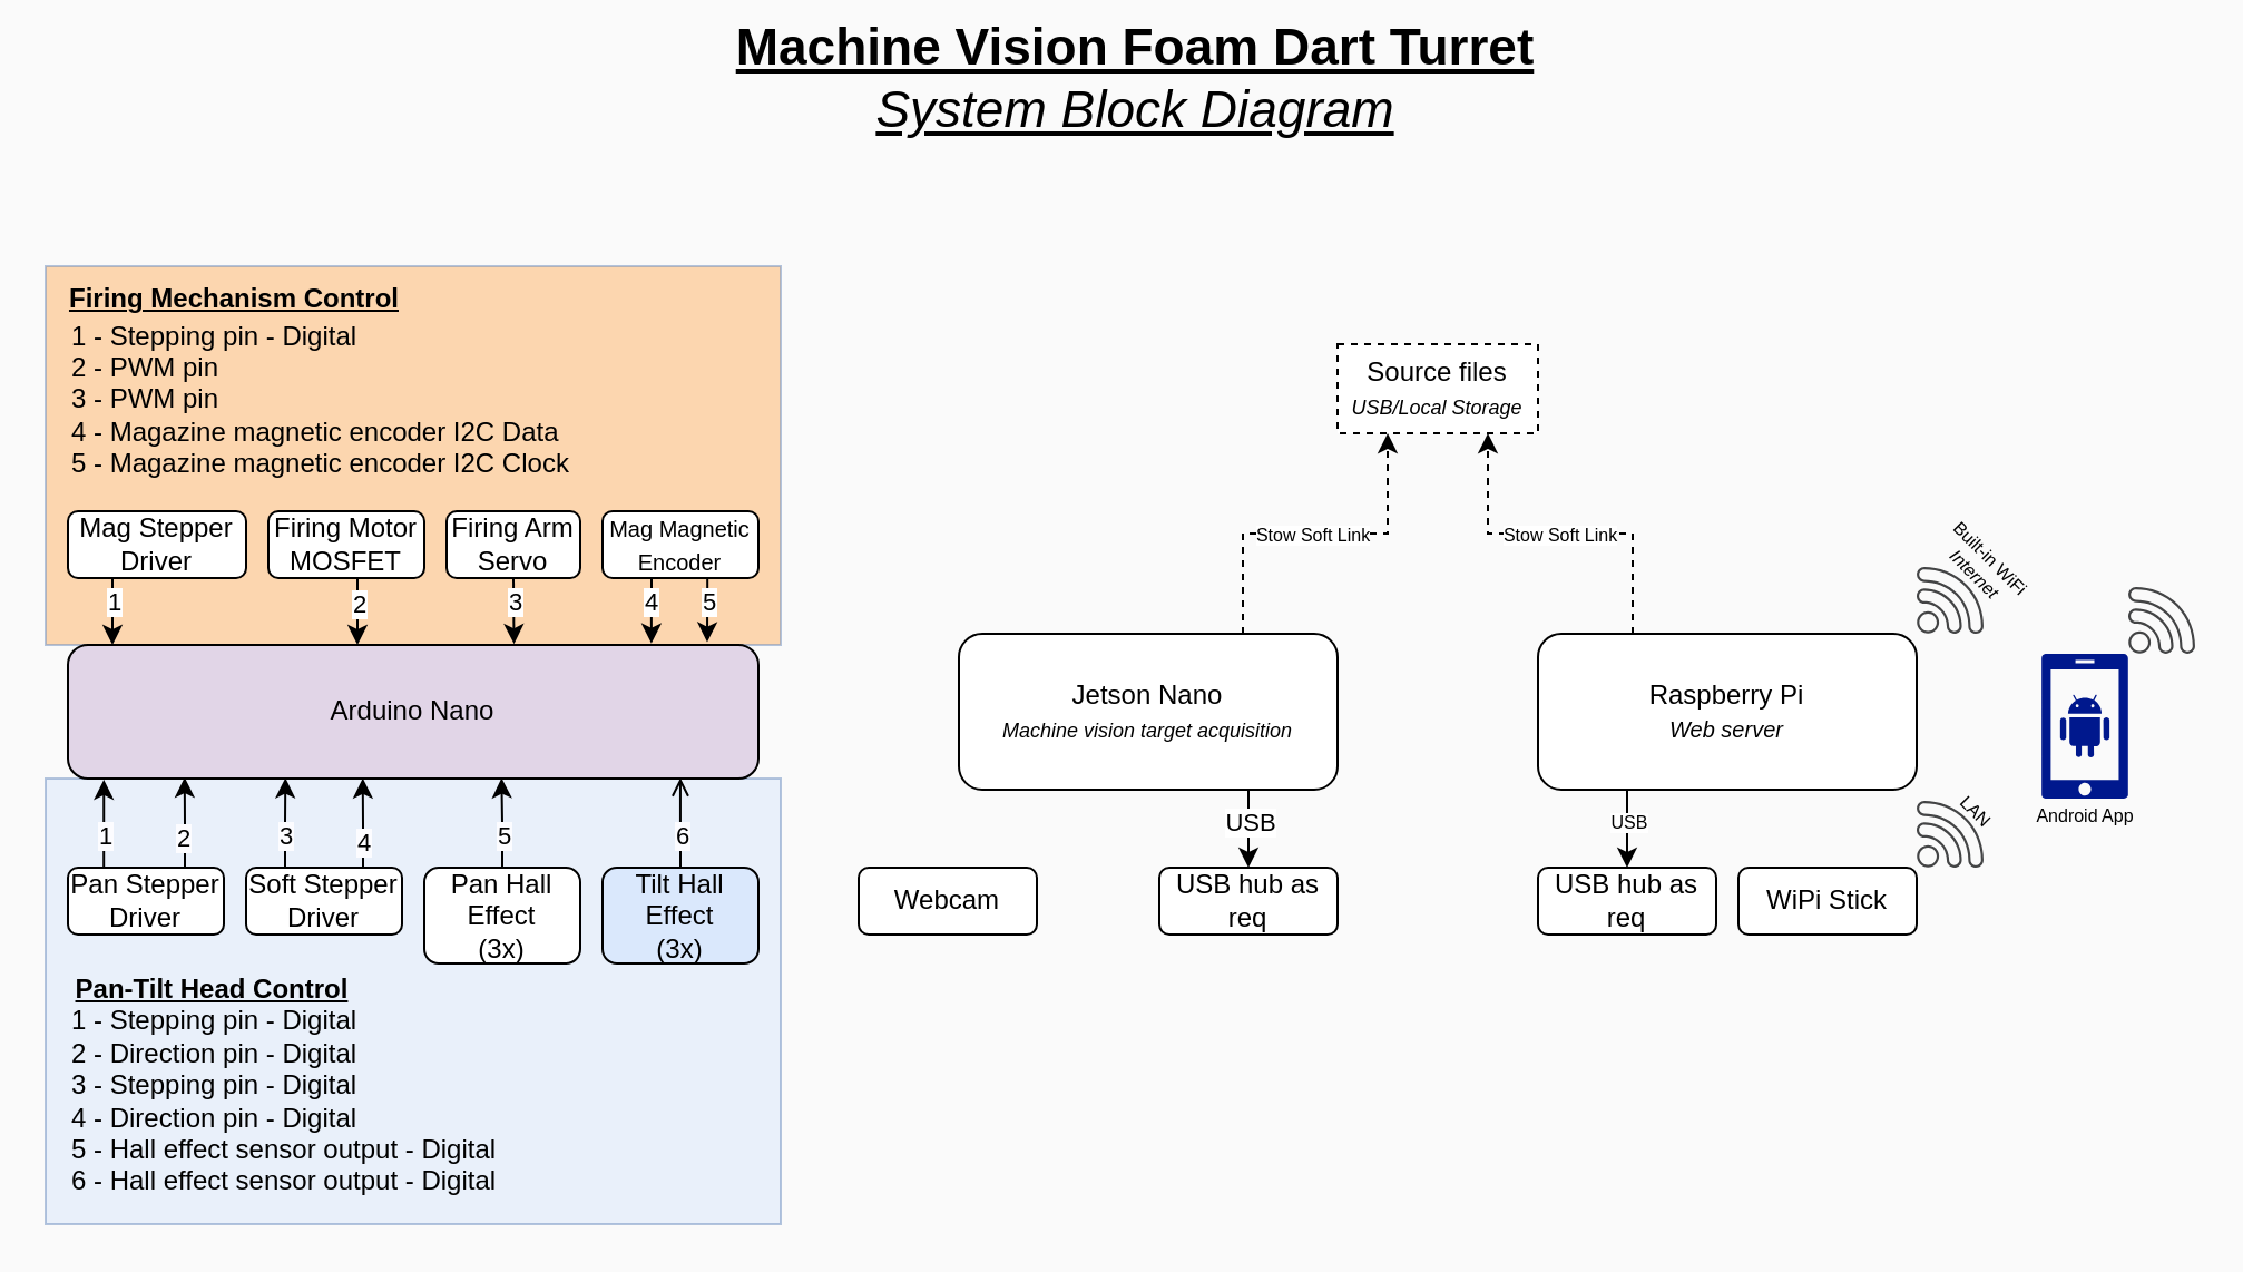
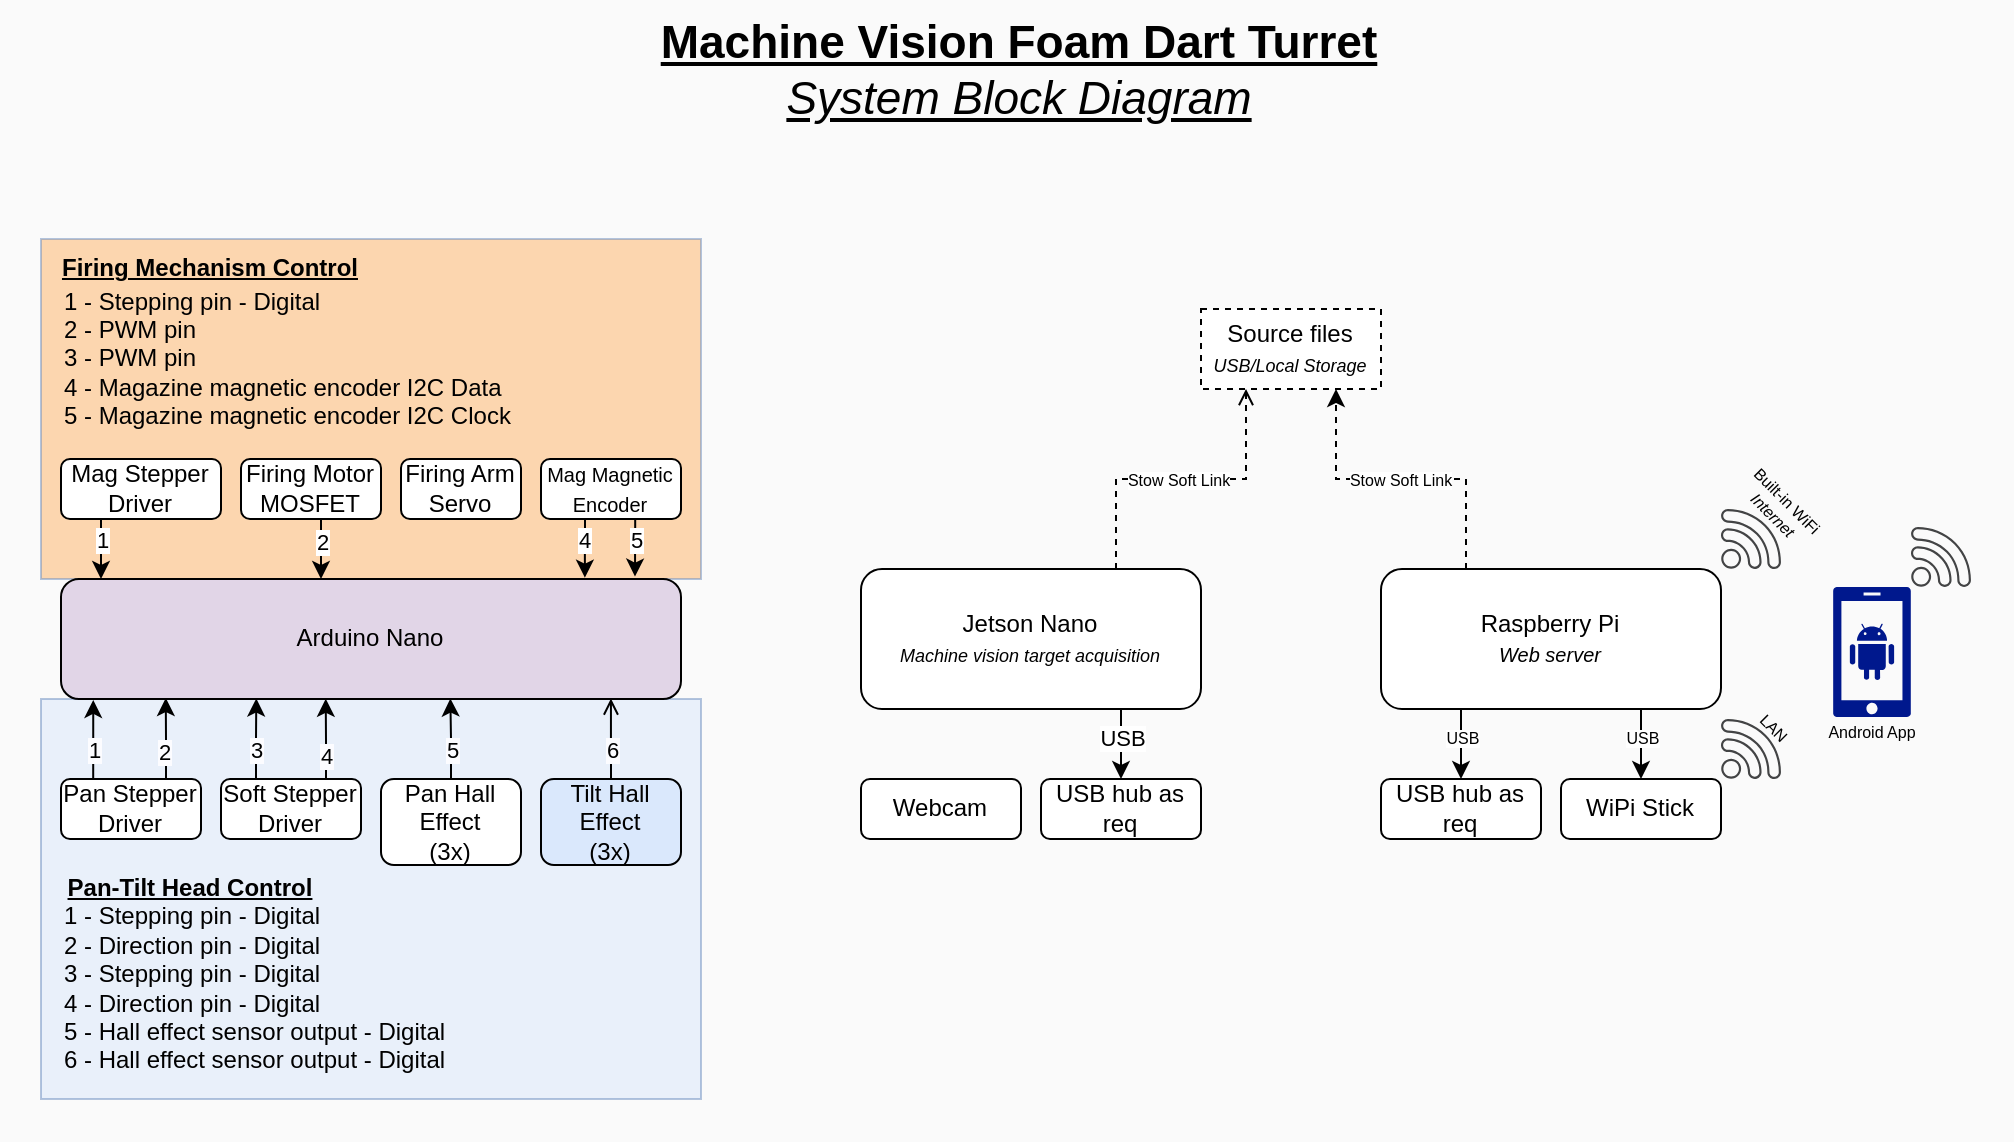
- <mxCell id="6" style="edgeStyle=orthogonalEdgeStyle;rounded=0;orthogonalLoop=1;jettySize=auto;html=1;exitX=0.75;exitY=0;exitDx=0;exitDy=0;entryX=0.25;entryY=1;entryDx=0;entryDy=0;fontSize=8;startArrow=none;startFill=0;dashed=1;" parent="1" source="8" target="62" edge="1"><mxGeometry relative="1" as="geometry" /></mxCell>
+ <mxCell id="6" style="edgeStyle=orthogonalEdgeStyle;rounded=0;orthogonalLoop=1;jettySize=auto;html=1;exitX=0.75;exitY=0;exitDx=0;exitDy=0;entryX=0.25;entryY=1;entryDx=0;entryDy=0;fontSize=8;startArrow=none;startFill=0;dashed=1;endArrow=open;" parent="1" source="8" target="62" edge="1"><mxGeometry relative="1" as="geometry" /></mxCell>
- <mxCell id="36" style="edgeStyle=orthogonalEdgeStyle;rounded=0;orthogonalLoop=1;jettySize=auto;html=1;exitX=0.5;exitY=1;exitDx=0;exitDy=0;entryX=0.646;entryY=-0.007;entryDx=0;entryDy=0;entryPerimeter=0;" parent="1" source="38" target="9" edge="1"><mxGeometry relative="1" as="geometry" /></mxCell>
- <mxCell id="37" value="3" style="edgeLabel;html=1;align=center;verticalAlign=middle;resizable=0;points=[];" parent="36" vertex="1" connectable="0"><mxGeometry x="-0.29" relative="1" as="geometry"><mxPoint as="offset" /></mxGeometry></mxCell>
+ <mxCell id="46" style="edgeStyle=orthogonalEdgeStyle;rounded=0;orthogonalLoop=1;jettySize=auto;html=1;exitX=0.75;exitY=1;exitDx=0;exitDy=0;entryX=0.5;entryY=0;entryDx=0;entryDy=0;fontSize=8;startArrow=none;startFill=0;" parent="1" source="52" target="57" edge="1"><mxGeometry relative="1" as="geometry" /></mxCell>
+ <mxCell id="47" value="USB" style="edgeLabel;html=1;align=center;verticalAlign=middle;resizable=0;points=[];fontSize=8;" parent="46" vertex="1" connectable="0"><mxGeometry x="-0.101" relative="1" as="geometry"><mxPoint as="offset" /></mxGeometry></mxCell>
- <mxCell id="44" value="Webcam" style="rounded=1;whiteSpace=wrap;html=1;glass=0;shadow=0;" parent="1" vertex="1"><mxGeometry x="385" y="389" width="80" height="30" as="geometry" /></mxCell>
+ <mxCell id="44" value="Webcam" style="rounded=1;whiteSpace=wrap;html=1;glass=0;shadow=0;" parent="1" vertex="1"><mxGeometry x="430" y="389" width="80" height="30" as="geometry" /></mxCell>
